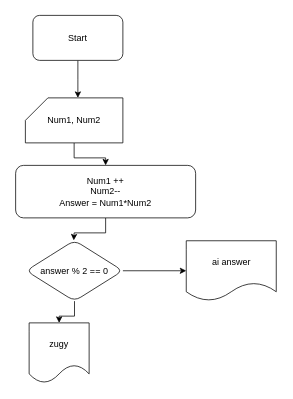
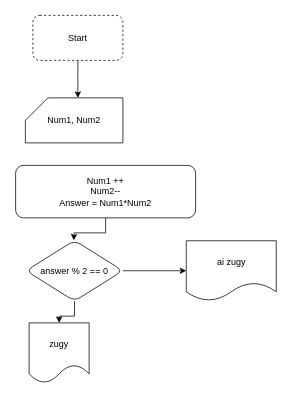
- <mxCell id="3" value="Start" style="rounded=1;whiteSpace=wrap;html=1;" vertex="1" parent="1"><mxGeometry x="43" y="20" width="120" height="60" as="geometry" /></mxCell>
+ <mxCell id="3" value="Start" style="rounded=1;whiteSpace=wrap;html=1;dashed=1;" vertex="1" parent="1"><mxGeometry x="43" y="20" width="120" height="60" as="geometry" /></mxCell>
- <mxCell id="7" value="" style="edgeStyle=orthogonalEdgeStyle;rounded=0;orthogonalLoop=1;jettySize=auto;html=1;" edge="1" parent="1" source="8" target="10"><mxGeometry relative="1" as="geometry" /></mxCell>
- <mxCell id="12" value="ai answer" style="shape=document;whiteSpace=wrap;html=1;boundedLbl=1;rounded=1;" vertex="1" parent="1"><mxGeometry x="247.5" y="320.5" width="120" height="80" as="geometry" /></mxCell>
+ <mxCell id="12" value="ai zugy" style="shape=document;whiteSpace=wrap;html=1;boundedLbl=1;rounded=1;" vertex="1" parent="1"><mxGeometry x="247.5" y="320.5" width="120" height="80" as="geometry" /></mxCell>
